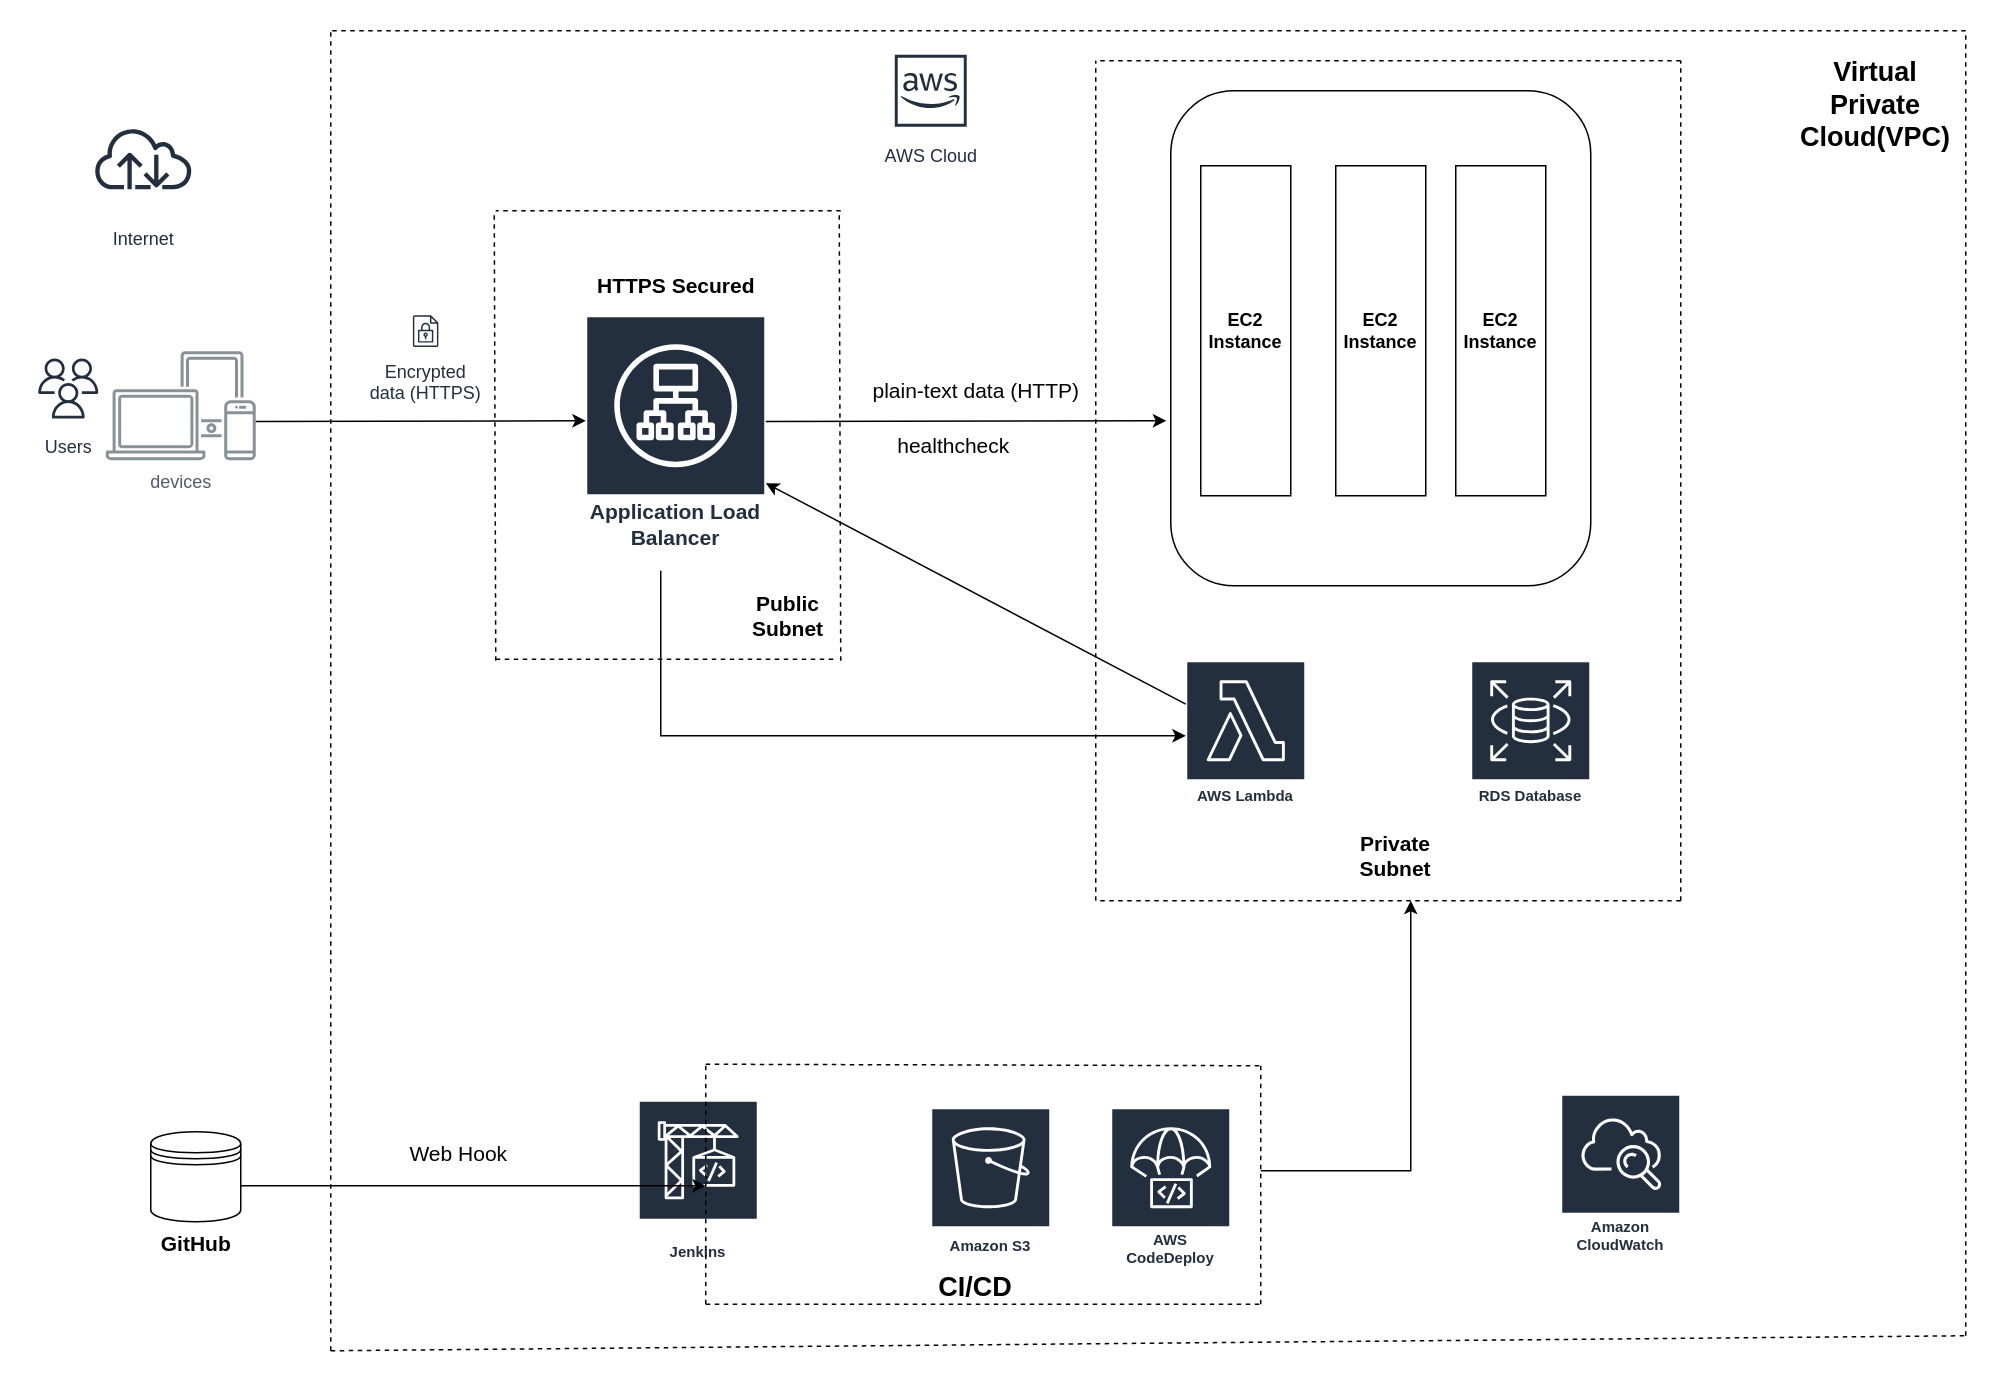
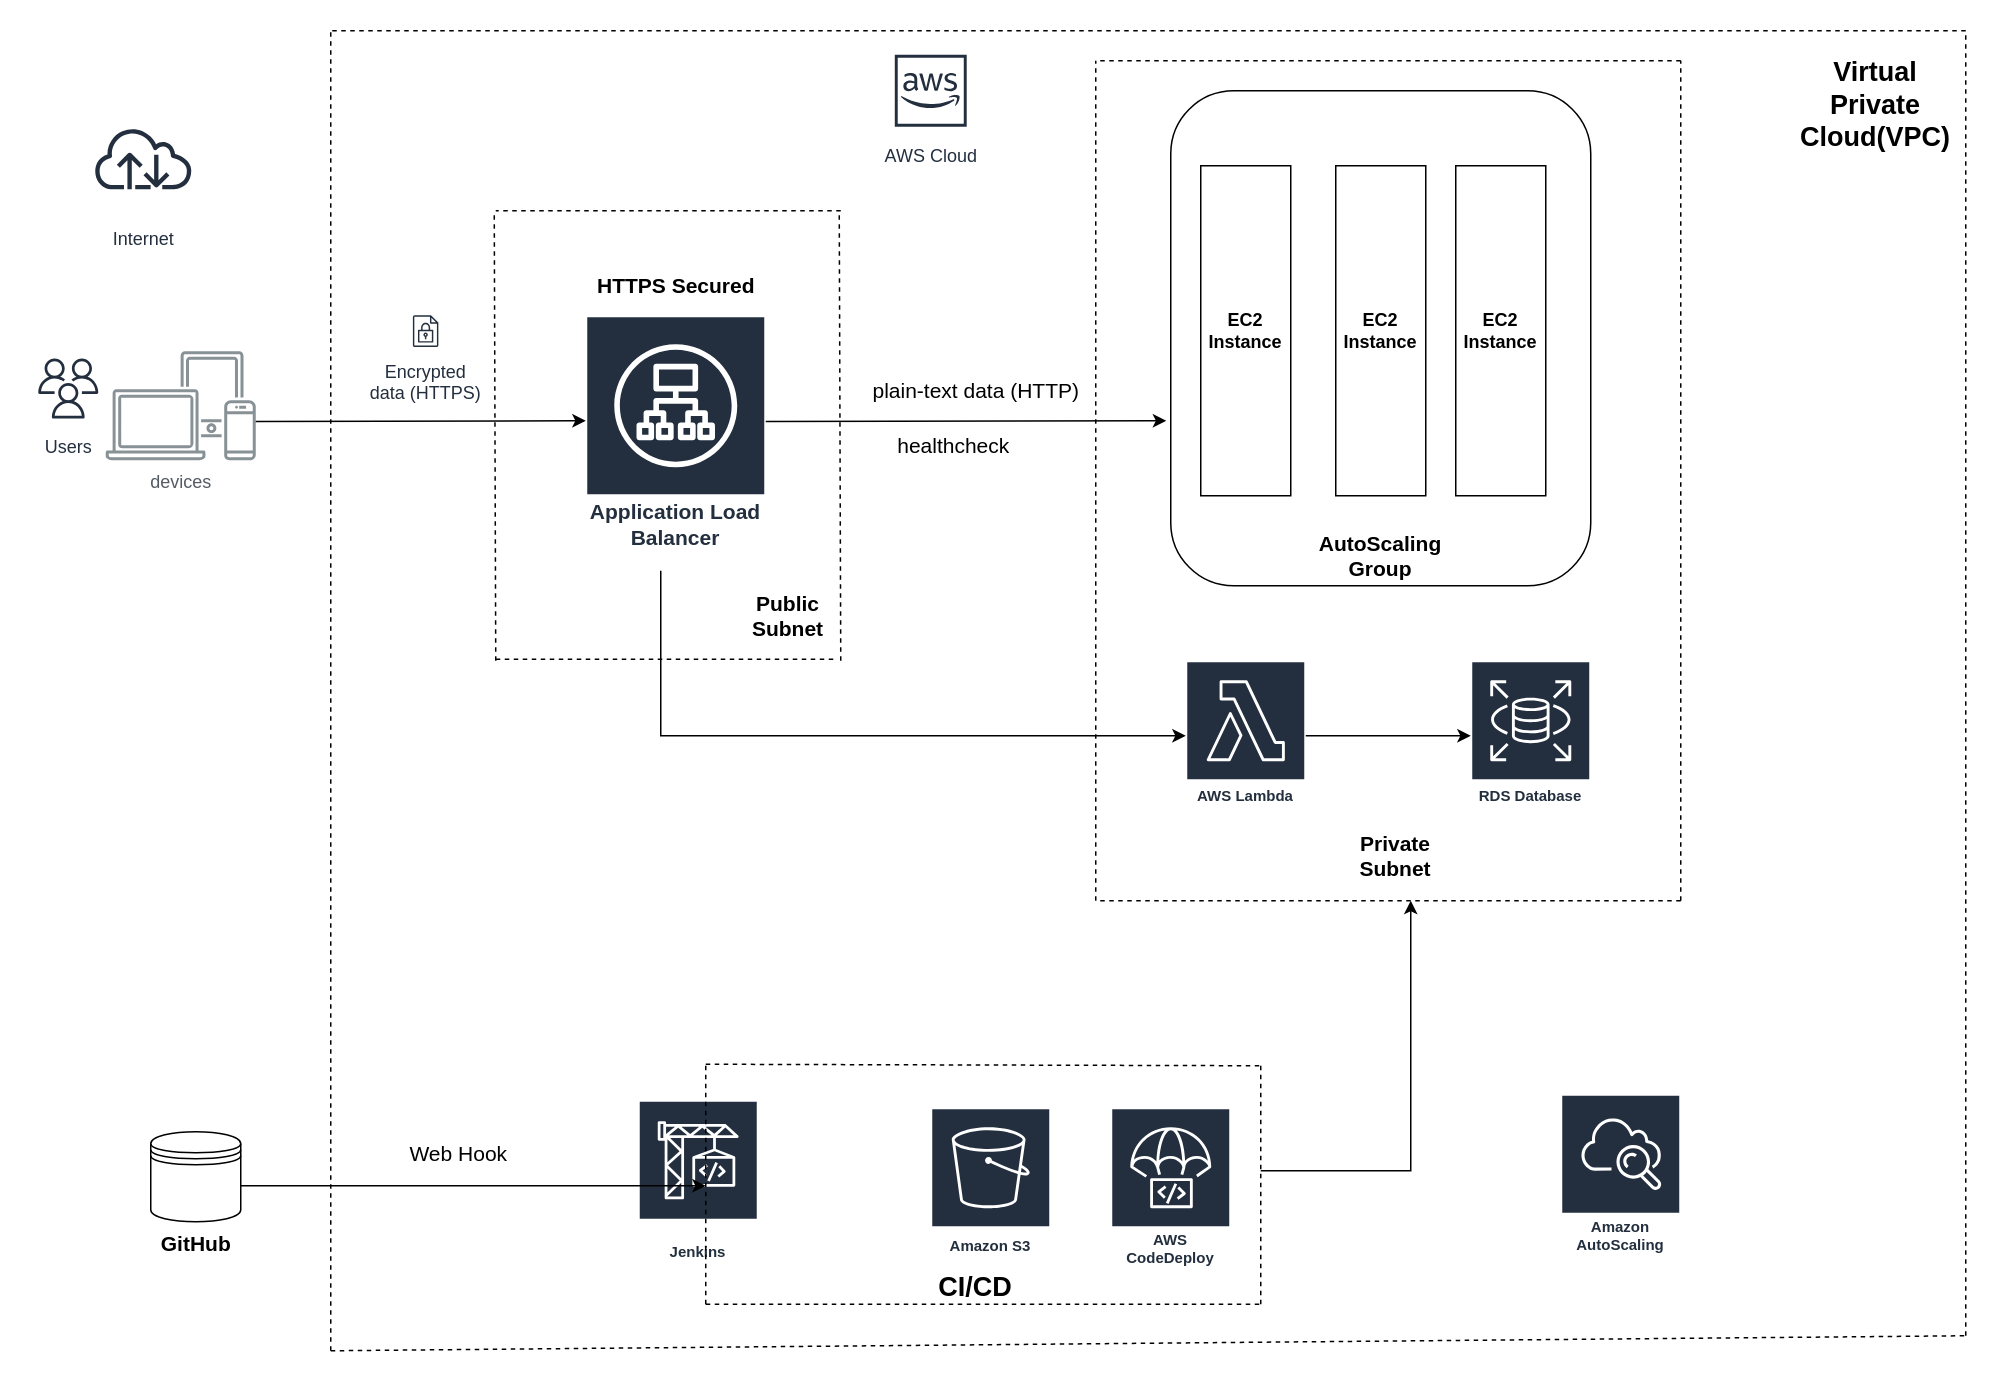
+ <mxCell id="3" value="&lt;b&gt;&lt;font style=&quot;font-size: 14px;&quot;&gt;AutoScaling Group&lt;/font&gt;&lt;/b&gt;" style="text;html=1;strokeColor=none;fillColor=none;align=center;verticalAlign=middle;whiteSpace=wrap;rounded=0;" parent="1" vertex="1"><mxGeometry x="880" y="360" width="80" height="20" as="geometry" /></mxCell>
- <mxCell id="47" value="" style="endArrow=classic;html=1;rounded=0;" edge="1" parent="1" source="22" target="5"><mxGeometry width="50" height="50" relative="1" as="geometry"><mxPoint x="890" y="490" as="sourcePoint" /><mxPoint x="820" y="380" as="targetPoint" /></mxGeometry></mxCell>
+ <mxCell id="47" value="" style="endArrow=classic;html=1;rounded=0;" edge="1" parent="1" source="22" target="35"><mxGeometry width="50" height="50" relative="1" as="geometry"><mxPoint x="890" y="490" as="sourcePoint" /><mxPoint x="820" y="380" as="targetPoint" /></mxGeometry></mxCell>
- <mxCell id="20" value="Amazon CloudWatch" style="outlineConnect=0;fontColor=#232F3E;strokeColor=#ffffff;fillColor=#232F3E;dashed=0;verticalLabelPosition=middle;verticalAlign=bottom;align=center;html=1;whiteSpace=wrap;fontSize=10;fontStyle=1;spacing=3;shape=mxgraph.aws4.productIcon;prIcon=mxgraph.aws4.cloudwatch;" parent="1" vertex="1"><mxGeometry x="1040" y="729" width="80" height="110" as="geometry" /></mxCell>
+ <mxCell id="20" value="Amazon AutoScaling" style="outlineConnect=0;fontColor=#232F3E;strokeColor=#ffffff;fillColor=#232F3E;dashed=0;verticalLabelPosition=middle;verticalAlign=bottom;align=center;html=1;whiteSpace=wrap;fontSize=10;fontStyle=1;spacing=3;shape=mxgraph.aws4.productIcon;prIcon=mxgraph.aws4.cloudwatch;" parent="1" vertex="1"><mxGeometry x="1040" y="729" width="80" height="110" as="geometry" /></mxCell>
